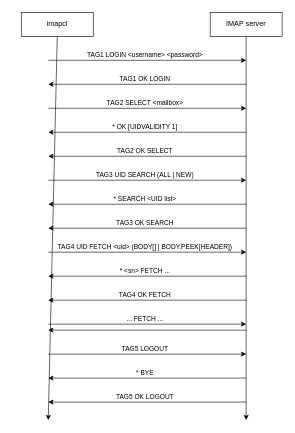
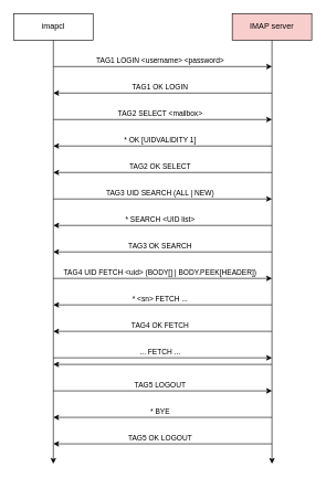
- <mxCell id="4" value="imapcl" style="rounded=0;whiteSpace=wrap;html=1;" vertex="1" parent="1"><mxGeometry x="35" y="20" width="120" height="40" as="geometry" /></mxCell>
+ <mxCell id="4" value="imapcl" style="rounded=0;whiteSpace=wrap;html=1;" vertex="1" parent="1"><mxGeometry x="20" y="20" width="120" height="40" as="geometry" /></mxCell>
- <mxCell id="2" value="IMAP server" style="rounded=0;whiteSpace=wrap;html=1;" vertex="1" parent="1"><mxGeometry x="350" y="20" width="120" height="40" as="geometry" /></mxCell>
+ <mxCell id="2" value="IMAP server" style="rounded=0;whiteSpace=wrap;html=1;fillColor=#f8cecc;" vertex="1" parent="1"><mxGeometry x="350" y="20" width="120" height="40" as="geometry" /></mxCell>
